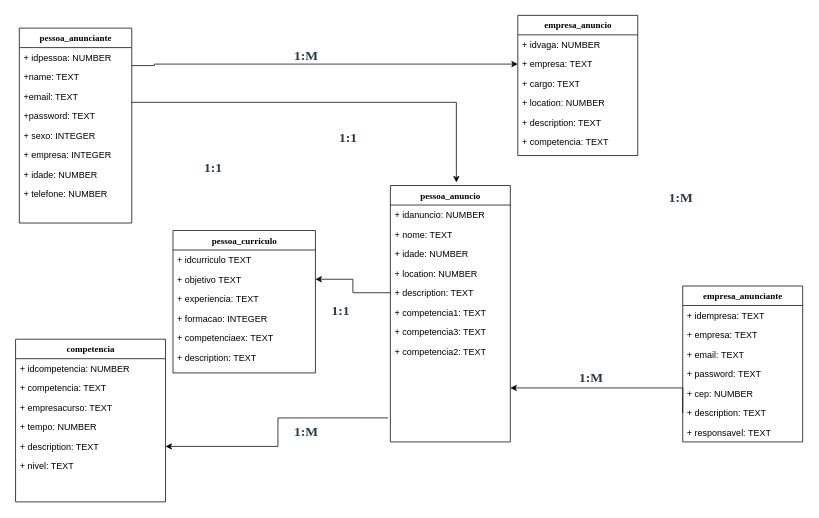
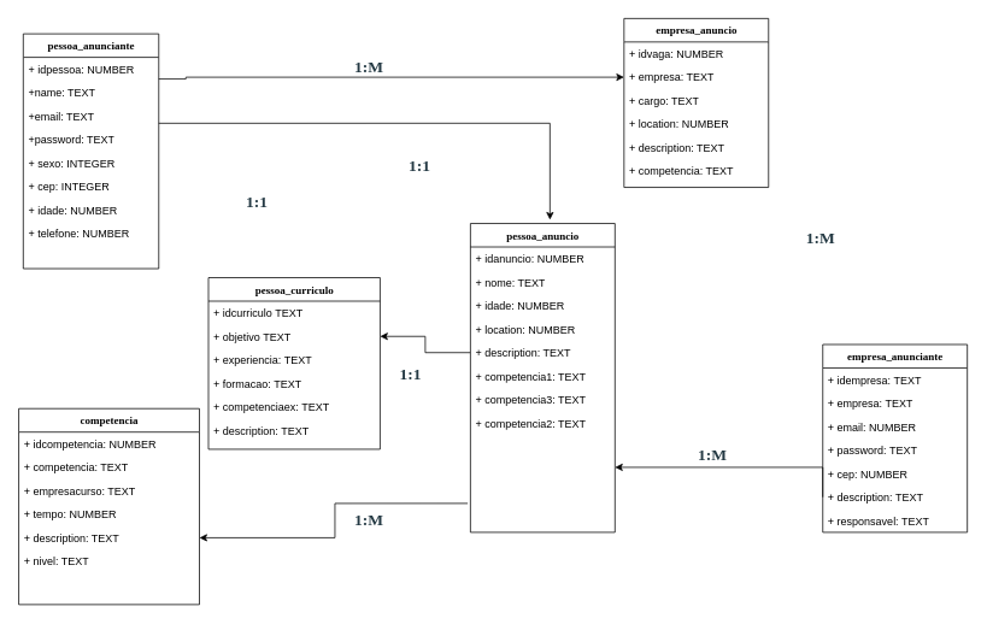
- <mxCell id="9" value="+ empresa: INTEGER" style="text;html=1;strokeColor=none;fillColor=none;align=left;verticalAlign=top;spacingLeft=4;spacingRight=4;whiteSpace=wrap;overflow=hidden;rotatable=0;points=[[0,0.5],[1,0.5]];portConstraint=eastwest;" parent="3" vertex="1"><mxGeometry y="156" width="150" height="26" as="geometry" /></mxCell>
+ <mxCell id="9" value="+ cep: INTEGER" style="text;html=1;strokeColor=none;fillColor=none;align=left;verticalAlign=top;spacingLeft=4;spacingRight=4;whiteSpace=wrap;overflow=hidden;rotatable=0;points=[[0,0.5],[1,0.5]];portConstraint=eastwest;" parent="3" vertex="1"><mxGeometry y="156" width="150" height="26" as="geometry" /></mxCell>
- <mxCell id="56" value="+ formacao: INTEGER" style="text;html=1;strokeColor=none;fillColor=none;align=left;verticalAlign=top;spacingLeft=4;spacingRight=4;whiteSpace=wrap;overflow=hidden;rotatable=0;points=[[0,0.5],[1,0.5]];portConstraint=eastwest;" parent="52" vertex="1"><mxGeometry y="104" width="190" height="26" as="geometry" /></mxCell>
+ <mxCell id="56" value="+ formacao: TEXT" style="text;html=1;strokeColor=none;fillColor=none;align=left;verticalAlign=top;spacingLeft=4;spacingRight=4;whiteSpace=wrap;overflow=hidden;rotatable=0;points=[[0,0.5],[1,0.5]];portConstraint=eastwest;" parent="52" vertex="1"><mxGeometry y="104" width="190" height="26" as="geometry" /></mxCell>
- <mxCell id="32" value="+ email: TEXT" style="text;html=1;strokeColor=none;fillColor=none;align=left;verticalAlign=top;spacingLeft=4;spacingRight=4;whiteSpace=wrap;overflow=hidden;rotatable=0;points=[[0,0.5],[1,0.5]];portConstraint=eastwest;" parent="29" vertex="1"><mxGeometry y="78" width="160" height="26" as="geometry" /></mxCell>
+ <mxCell id="32" value="+ email: NUMBER" style="text;html=1;strokeColor=none;fillColor=none;align=left;verticalAlign=top;spacingLeft=4;spacingRight=4;whiteSpace=wrap;overflow=hidden;rotatable=0;points=[[0,0.5],[1,0.5]];portConstraint=eastwest;" parent="29" vertex="1"><mxGeometry y="78" width="160" height="26" as="geometry" /></mxCell>
